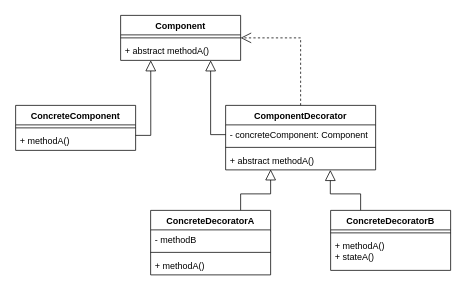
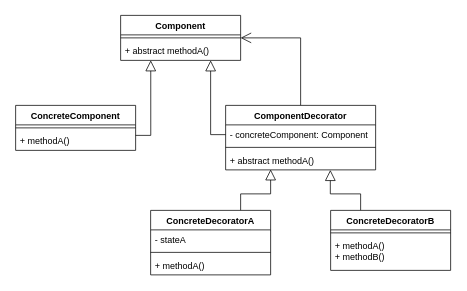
- <mxCell id="10" style="edgeStyle=orthogonalEdgeStyle;rounded=0;orthogonalLoop=1;jettySize=auto;html=1;exitX=0.5;exitY=0;exitDx=0;exitDy=0;entryX=1;entryY=0.5;entryDx=0;entryDy=0;endArrow=open;endFill=0;endSize=12;dashed=1;" parent="1" source="11" target="2" edge="1"><mxGeometry relative="1" as="geometry" /></mxCell>
+ <mxCell id="10" style="edgeStyle=orthogonalEdgeStyle;rounded=0;orthogonalLoop=1;jettySize=auto;html=1;exitX=0.5;exitY=0;exitDx=0;exitDy=0;entryX=1;entryY=0.5;entryDx=0;entryDy=0;endArrow=open;endFill=0;endSize=12;" parent="1" source="11" target="2" edge="1"><mxGeometry relative="1" as="geometry" /></mxCell>
- <mxCell id="17" value="- methodB" style="text;strokeColor=none;fillColor=none;align=left;verticalAlign=top;spacingLeft=4;spacingRight=4;overflow=hidden;rotatable=0;points=[[0,0.5],[1,0.5]];portConstraint=eastwest;" parent="16" vertex="1"><mxGeometry y="26" width="160" height="26" as="geometry" /></mxCell>
+ <mxCell id="17" value="- stateA" style="text;strokeColor=none;fillColor=none;align=left;verticalAlign=top;spacingLeft=4;spacingRight=4;overflow=hidden;rotatable=0;points=[[0,0.5],[1,0.5]];portConstraint=eastwest;" parent="16" vertex="1"><mxGeometry y="26" width="160" height="26" as="geometry" /></mxCell>
- <mxCell id="23" value="+ methodA()&#10;+ stateA()" style="text;strokeColor=none;fillColor=none;align=left;verticalAlign=top;spacingLeft=4;spacingRight=4;overflow=hidden;rotatable=0;points=[[0,0.5],[1,0.5]];portConstraint=eastwest;" parent="21" vertex="1"><mxGeometry y="34" width="160" height="46" as="geometry" /></mxCell>
+ <mxCell id="23" value="+ methodA()&#10;+ methodB()" style="text;strokeColor=none;fillColor=none;align=left;verticalAlign=top;spacingLeft=4;spacingRight=4;overflow=hidden;rotatable=0;points=[[0,0.5],[1,0.5]];portConstraint=eastwest;" parent="21" vertex="1"><mxGeometry y="34" width="160" height="46" as="geometry" /></mxCell>
